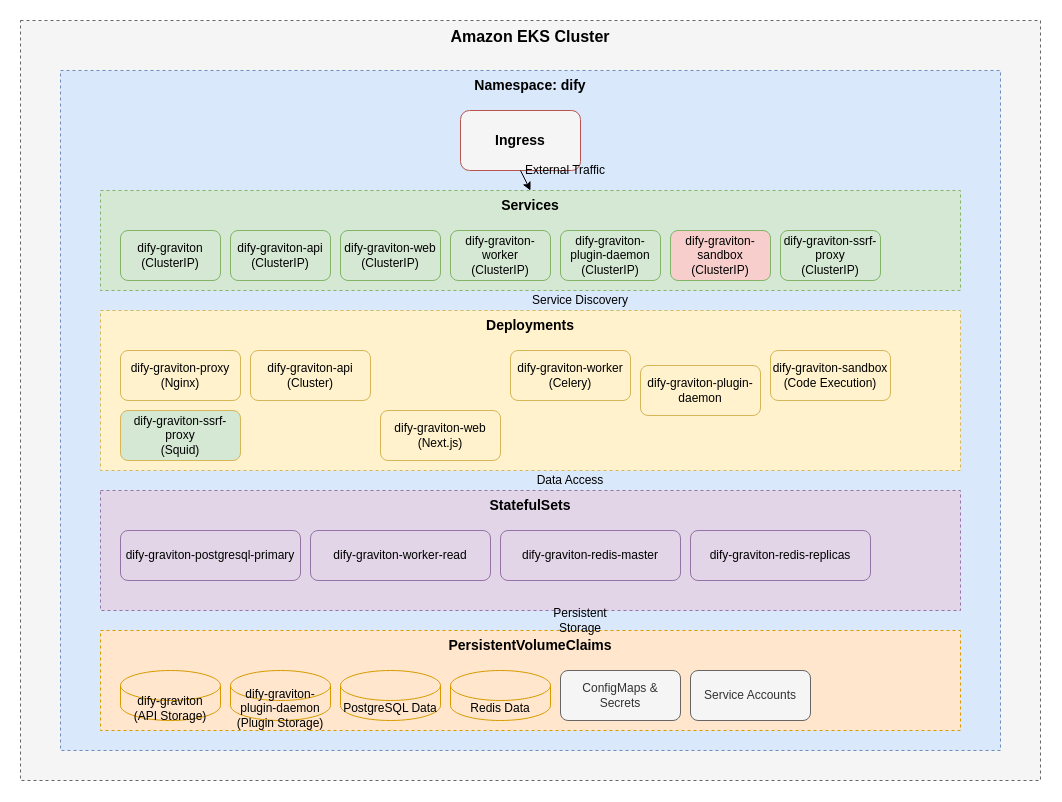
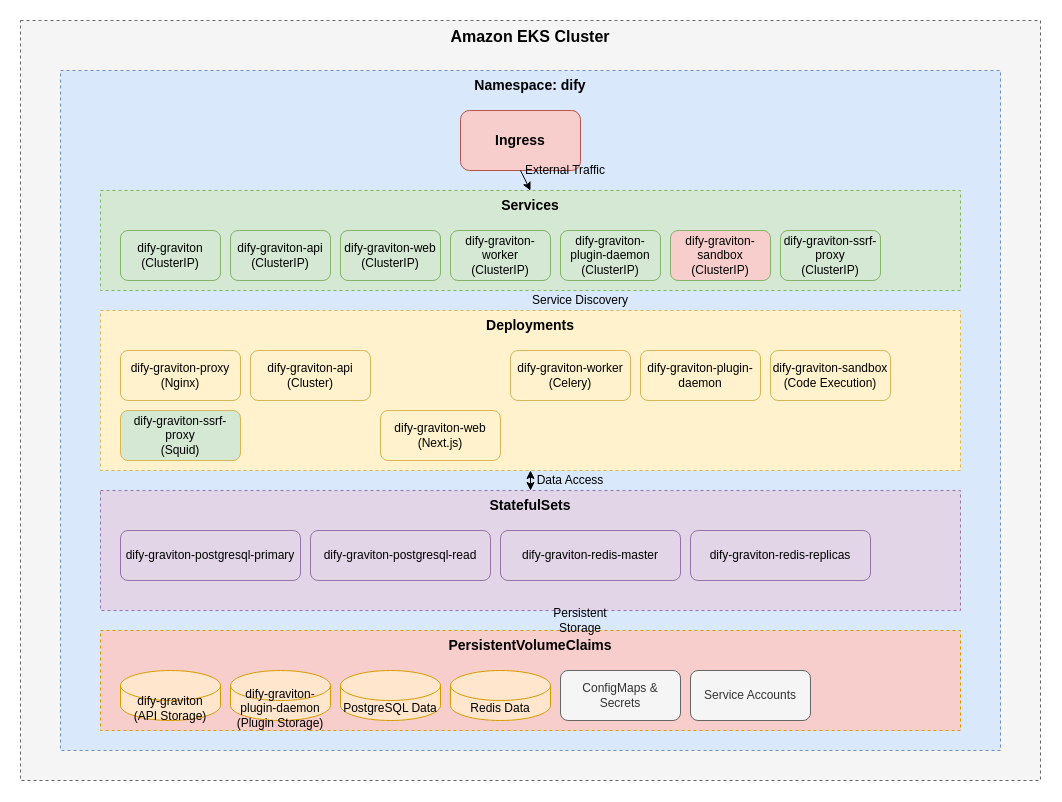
- <mxCell id="4" value="Ingress" style="rounded=1;whiteSpace=wrap;html=1;fillColor=#f5f5f5;strokeColor=#b85450;fontStyle=1;fontSize=14;" vertex="1" parent="1"><mxGeometry x="460" y="110" width="120" height="60" as="geometry" /></mxCell>
+ <mxCell id="4" value="Ingress" style="rounded=1;whiteSpace=wrap;html=1;fillColor=#f8cecc;strokeColor=#b85450;fontStyle=1;fontSize=14;" vertex="1" parent="1"><mxGeometry x="460" y="110" width="120" height="60" as="geometry" /></mxCell>
- <mxCell id="18" value="dify-graviton-plugin-daemon" style="rounded=1;whiteSpace=wrap;html=1;fillColor=#fff2cc;strokeColor=#d6b656;fontSize=12;" vertex="1" parent="1"><mxGeometry x="640" y="365" width="120" height="50" as="geometry" /></mxCell>
+ <mxCell id="18" value="dify-graviton-plugin-daemon" style="rounded=1;whiteSpace=wrap;html=1;fillColor=#fff2cc;strokeColor=#d6b656;fontSize=12;" vertex="1" parent="1"><mxGeometry x="640" y="350" width="120" height="50" as="geometry" /></mxCell>
+ <mxCell id="34" value="" style="endArrow=classic;startArrow=classic;html=1;rounded=0;exitX=0.5;exitY=1;exitDx=0;exitDy=0;entryX=0.5;entryY=0;entryDx=0;entryDy=0;" edge="1" parent="1" source="13" target="21"><mxGeometry width="50" height="50" relative="1" as="geometry"><mxPoint x="500" y="390" as="sourcePoint" /><mxPoint x="550" y="340" as="targetPoint" /></mxGeometry></mxCell>
- <mxCell id="23" value="dify-graviton-worker-read" style="rounded=1;whiteSpace=wrap;html=1;fillColor=#e1d5e7;strokeColor=#9673a6;fontSize=12;" vertex="1" parent="1"><mxGeometry x="310" y="530" width="180" height="50" as="geometry" /></mxCell>
+ <mxCell id="23" value="dify-graviton-postgresql-read" style="rounded=1;whiteSpace=wrap;html=1;fillColor=#e1d5e7;strokeColor=#9673a6;fontSize=12;" vertex="1" parent="1"><mxGeometry x="310" y="530" width="180" height="50" as="geometry" /></mxCell>
- <mxCell id="26" value="PersistentVolumeClaims" style="rounded=0;whiteSpace=wrap;html=1;fillColor=#ffe6cc;strokeColor=#d79b00;verticalAlign=top;fontStyle=1;fontSize=14;dashed=1;" vertex="1" parent="1"><mxGeometry x="100" y="630" width="860" height="100" as="geometry" /></mxCell>
+ <mxCell id="26" value="PersistentVolumeClaims" style="rounded=0;whiteSpace=wrap;html=1;fillColor=#f8cecc;strokeColor=#d79b00;verticalAlign=top;fontStyle=1;fontSize=14;dashed=1;" vertex="1" parent="1"><mxGeometry x="100" y="630" width="860" height="100" as="geometry" /></mxCell>
